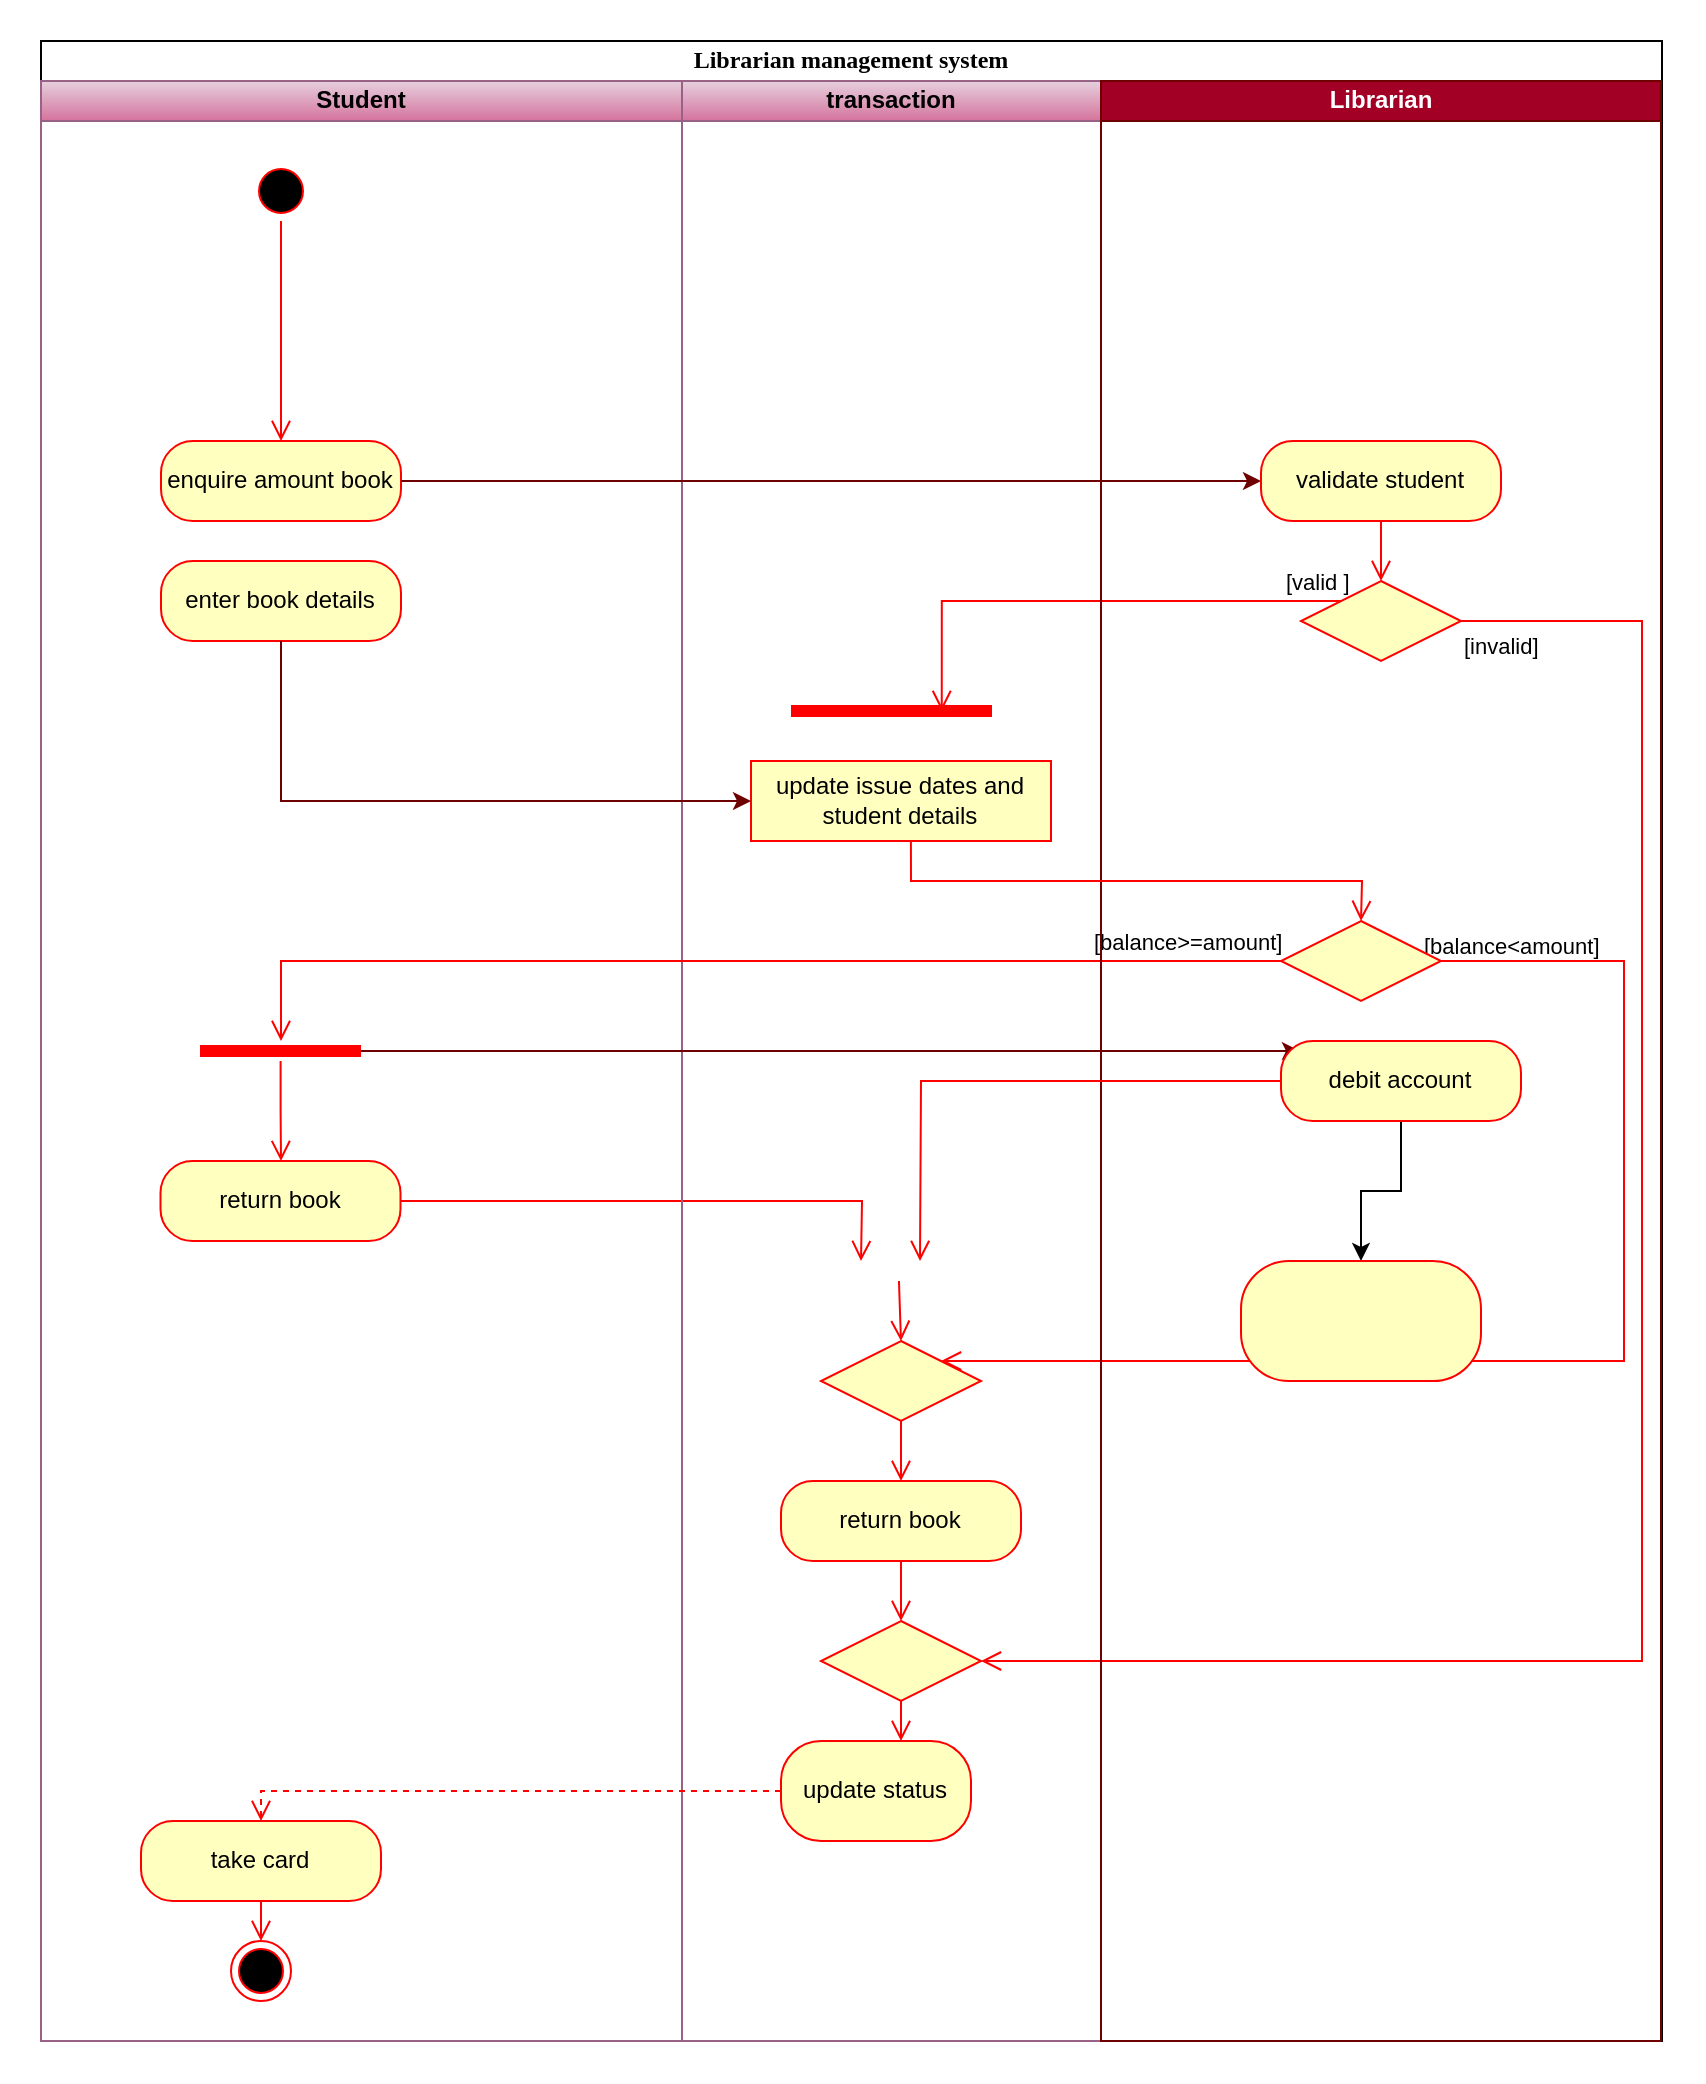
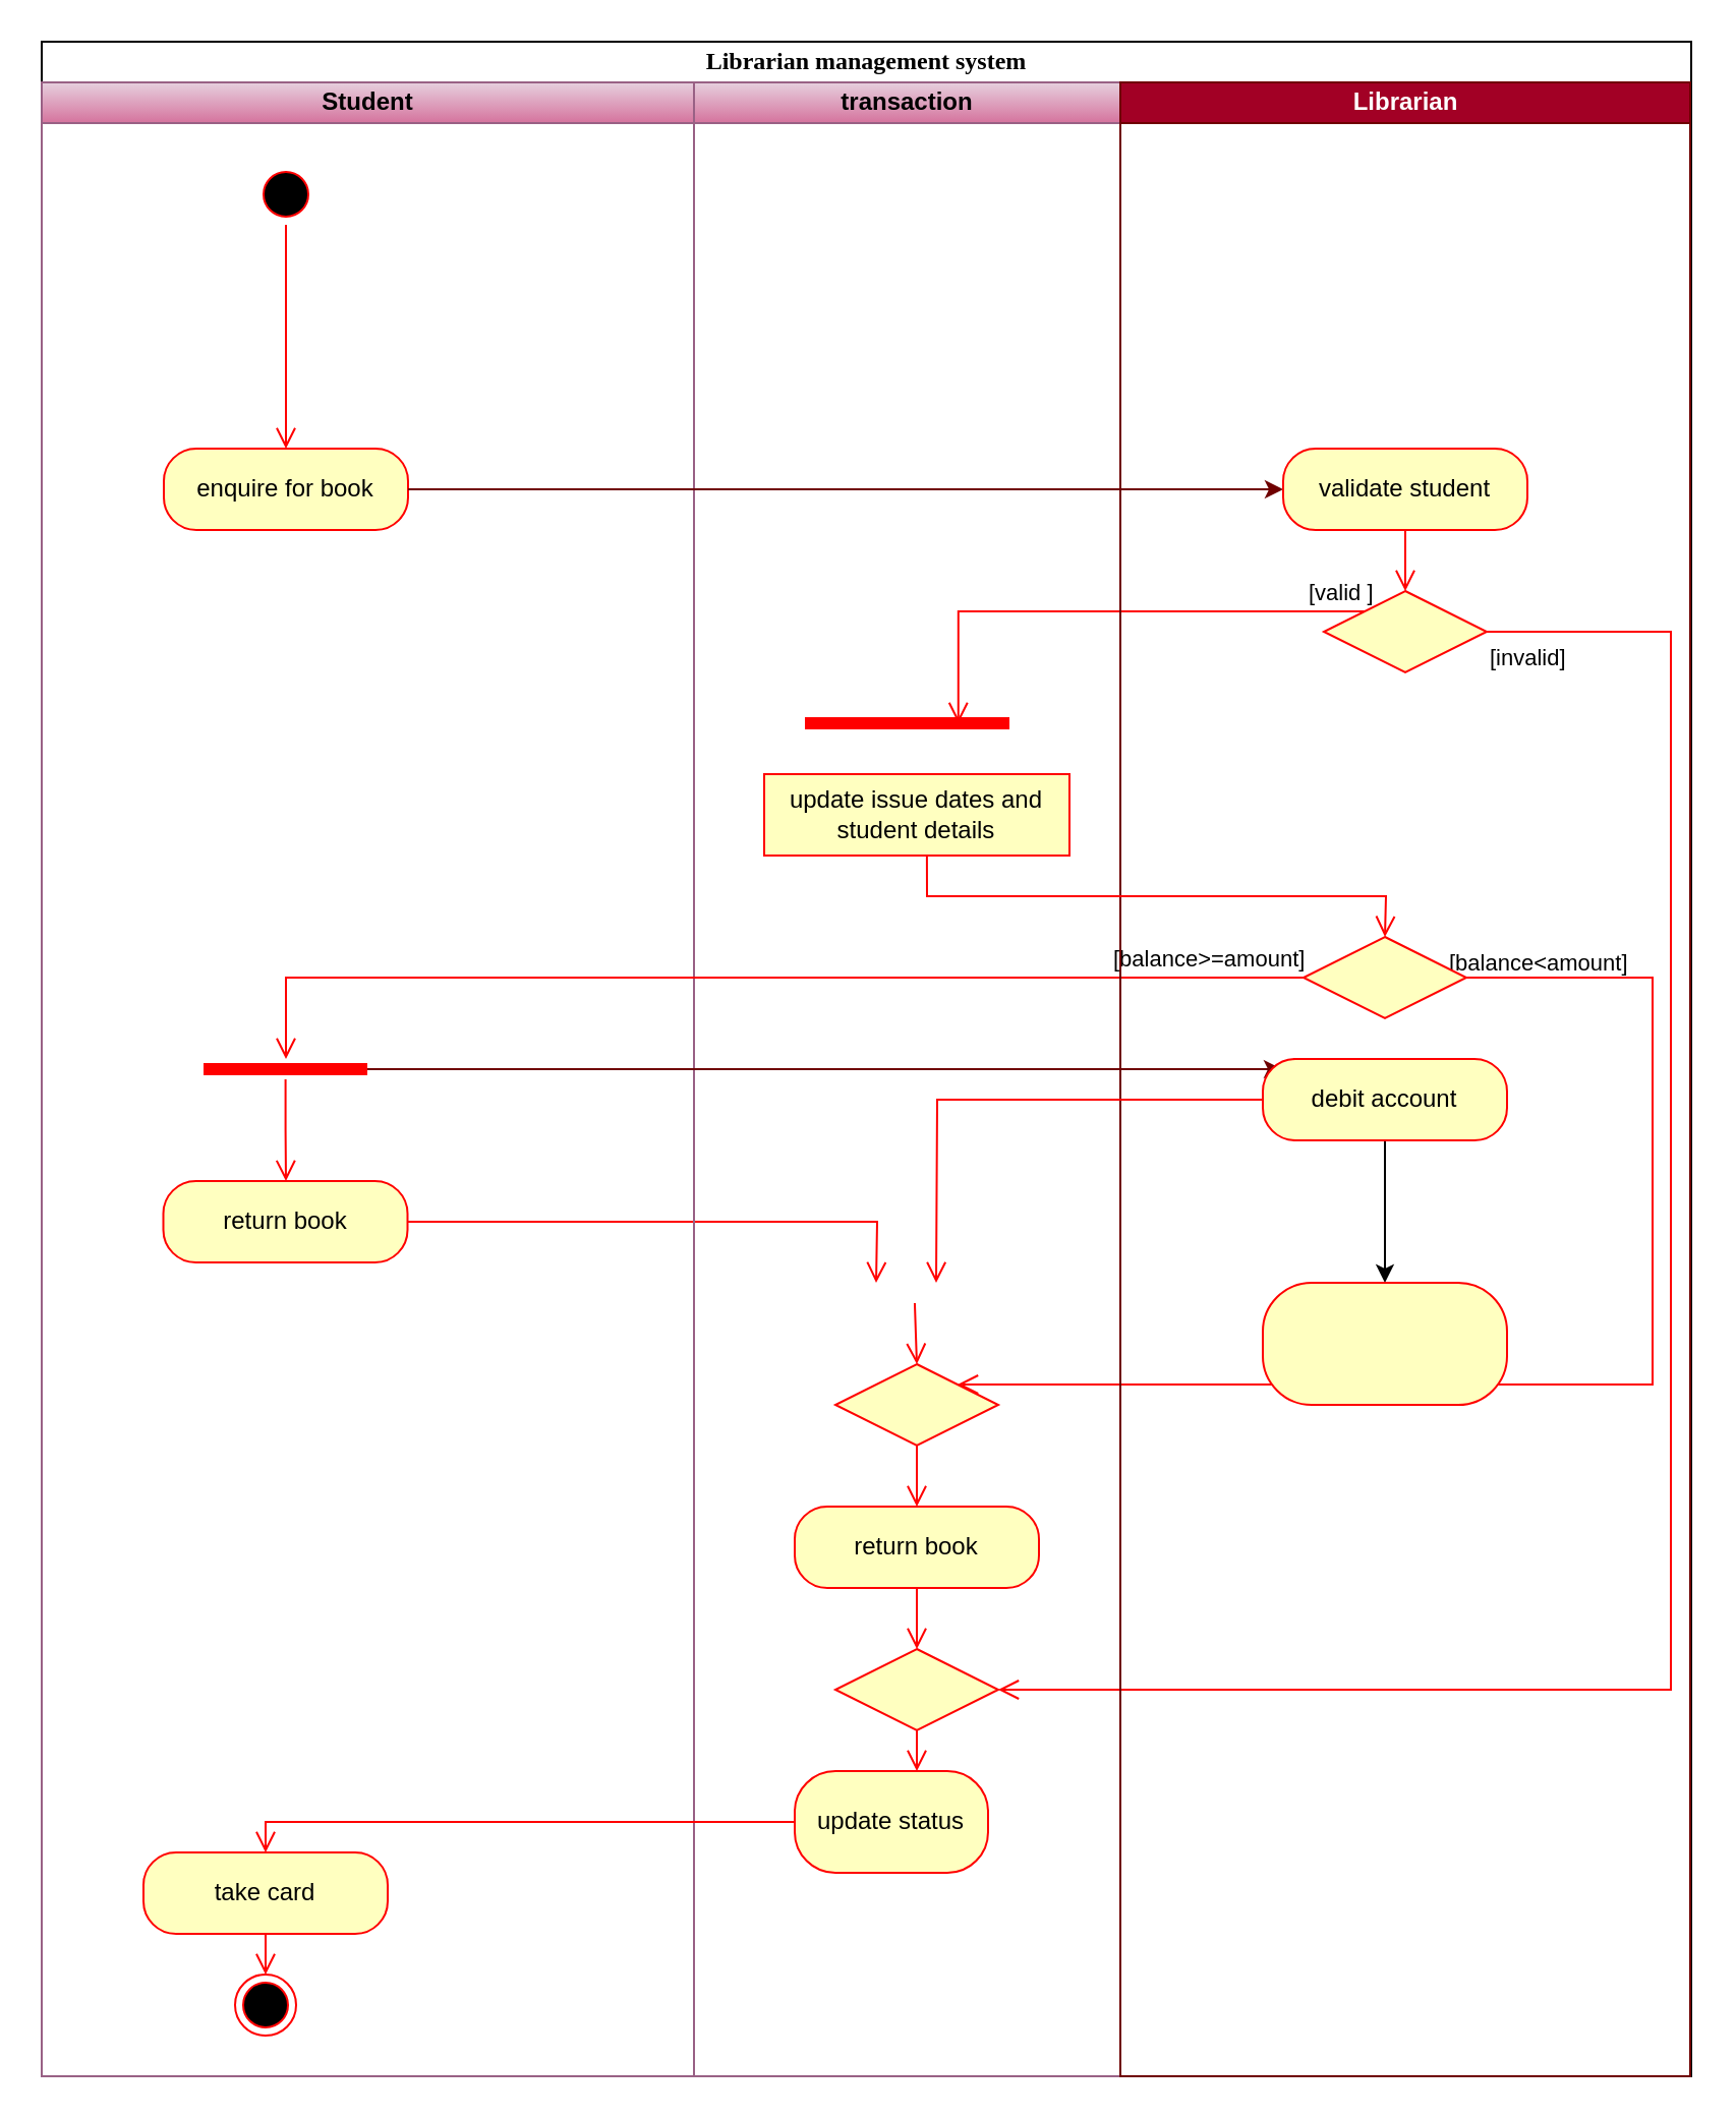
- <mxCell id="4" value="enquire amount book" style="rounded=1;whiteSpace=wrap;html=1;arcSize=40;fontColor=#000000;fillColor=#ffffc0;strokeColor=#ff0000;" parent="3" vertex="1"><mxGeometry x="60" y="180" width="120" height="40" as="geometry" /></mxCell>
+ <mxCell id="4" value="enquire for book" style="rounded=1;whiteSpace=wrap;html=1;arcSize=40;fontColor=#000000;fillColor=#ffffc0;strokeColor=#ff0000;" parent="3" vertex="1"><mxGeometry x="60" y="180" width="120" height="40" as="geometry" /></mxCell>
- <mxCell id="5" value="enter book details" style="rounded=1;whiteSpace=wrap;html=1;arcSize=40;fontColor=#000000;fillColor=#ffffc0;strokeColor=#ff0000;" parent="3" vertex="1"><mxGeometry x="60" y="240" width="120" height="40" as="geometry" /></mxCell>
- <mxCell id="30" value="" style="endArrow=classic;html=1;rounded=0;edgeStyle=orthogonalEdgeStyle;exitX=0.5;exitY=1;exitDx=0;exitDy=0;entryX=0;entryY=0.5;entryDx=0;entryDy=0;fillColor=#a20025;strokeColor=#6F0000;" parent="2" source="5" target="26" edge="1"><mxGeometry width="50" height="50" relative="1" as="geometry"><mxPoint x="360" y="390" as="sourcePoint" /><mxPoint x="410" y="340" as="targetPoint" /></mxGeometry></mxCell>
- <mxCell id="41" value="debit account" style="rounded=1;whiteSpace=wrap;html=1;arcSize=40;fontColor=#000000;fillColor=#ffffc0;strokeColor=#ff0000;" parent="34" vertex="1"><mxGeometry x="90" y="480" width="120" height="40" as="geometry" /></mxCell>
+ <mxCell id="41" value="debit account" style="rounded=1;whiteSpace=wrap;html=1;arcSize=40;fontColor=#000000;fillColor=#ffffc0;strokeColor=#ff0000;" parent="34" vertex="1"><mxGeometry x="70" y="480" width="120" height="40" as="geometry" /></mxCell>
- <mxCell id="27" value="" style="edgeStyle=orthogonalEdgeStyle;html=1;verticalAlign=bottom;endArrow=open;endSize=8;strokeColor=#ff0000;rounded=0;entryX=0.5;entryY=0;entryDx=0;entryDy=0;dashed=1;" parent="2" source="25" target="12" edge="1"><mxGeometry relative="1" as="geometry"><mxPoint x="110" y="780" as="targetPoint" /></mxGeometry></mxCell>
+ <mxCell id="27" value="" style="edgeStyle=orthogonalEdgeStyle;html=1;verticalAlign=bottom;endArrow=open;endSize=8;strokeColor=#ff0000;rounded=0;entryX=0.5;entryY=0;entryDx=0;entryDy=0;" parent="2" source="25" target="12" edge="1"><mxGeometry relative="1" as="geometry"><mxPoint x="110" y="780" as="targetPoint" /></mxGeometry></mxCell>
